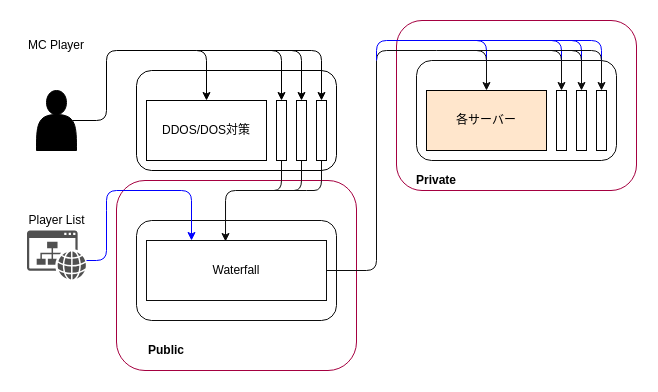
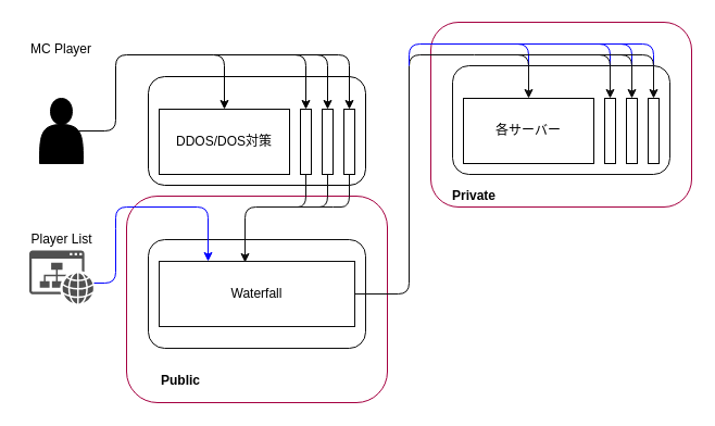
- <mxCell id="25" value="各サーバー" style="rounded=0;whiteSpace=wrap;html=1;strokeColor=#000000;fontColor=#000000;fillColor=#ffe6cc;" parent="1" vertex="1"><mxGeometry x="426" y="90" width="120" height="60" as="geometry" /></mxCell>
+ <mxCell id="25" value="各サーバー" style="rounded=0;whiteSpace=wrap;html=1;strokeColor=#000000;fontColor=#000000;fillColor=#FFFFFF;" parent="1" vertex="1"><mxGeometry x="426" y="90" width="120" height="60" as="geometry" /></mxCell>
